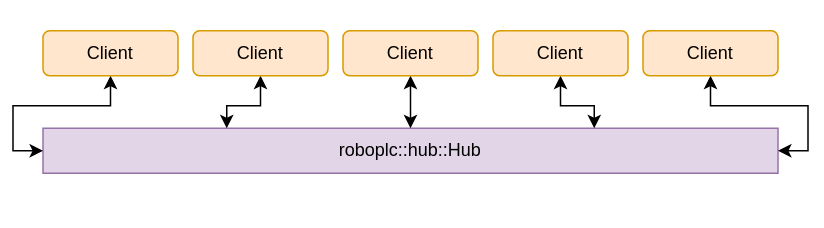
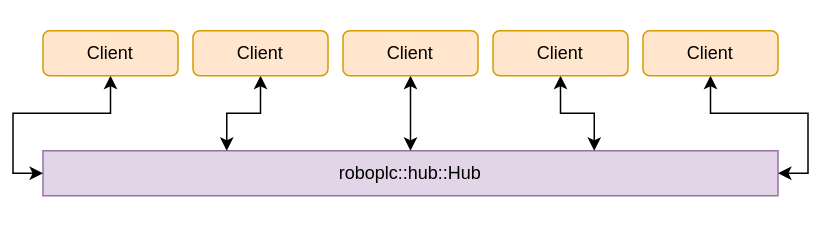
- <mxCell id="2" value="roboplc::hub::Hub" style="rounded=0;whiteSpace=wrap;html=1;fillColor=#e1d5e7;strokeColor=#9673a6;" vertex="1" parent="1"><mxGeometry x="20" y="85" width="490" height="30" as="geometry" /></mxCell>
+ <mxCell id="2" value="roboplc::hub::Hub" style="rounded=0;whiteSpace=wrap;html=1;fillColor=#e1d5e7;strokeColor=#9673a6;" vertex="1" parent="1"><mxGeometry x="20" y="100" width="490" height="30" as="geometry" /></mxCell>
